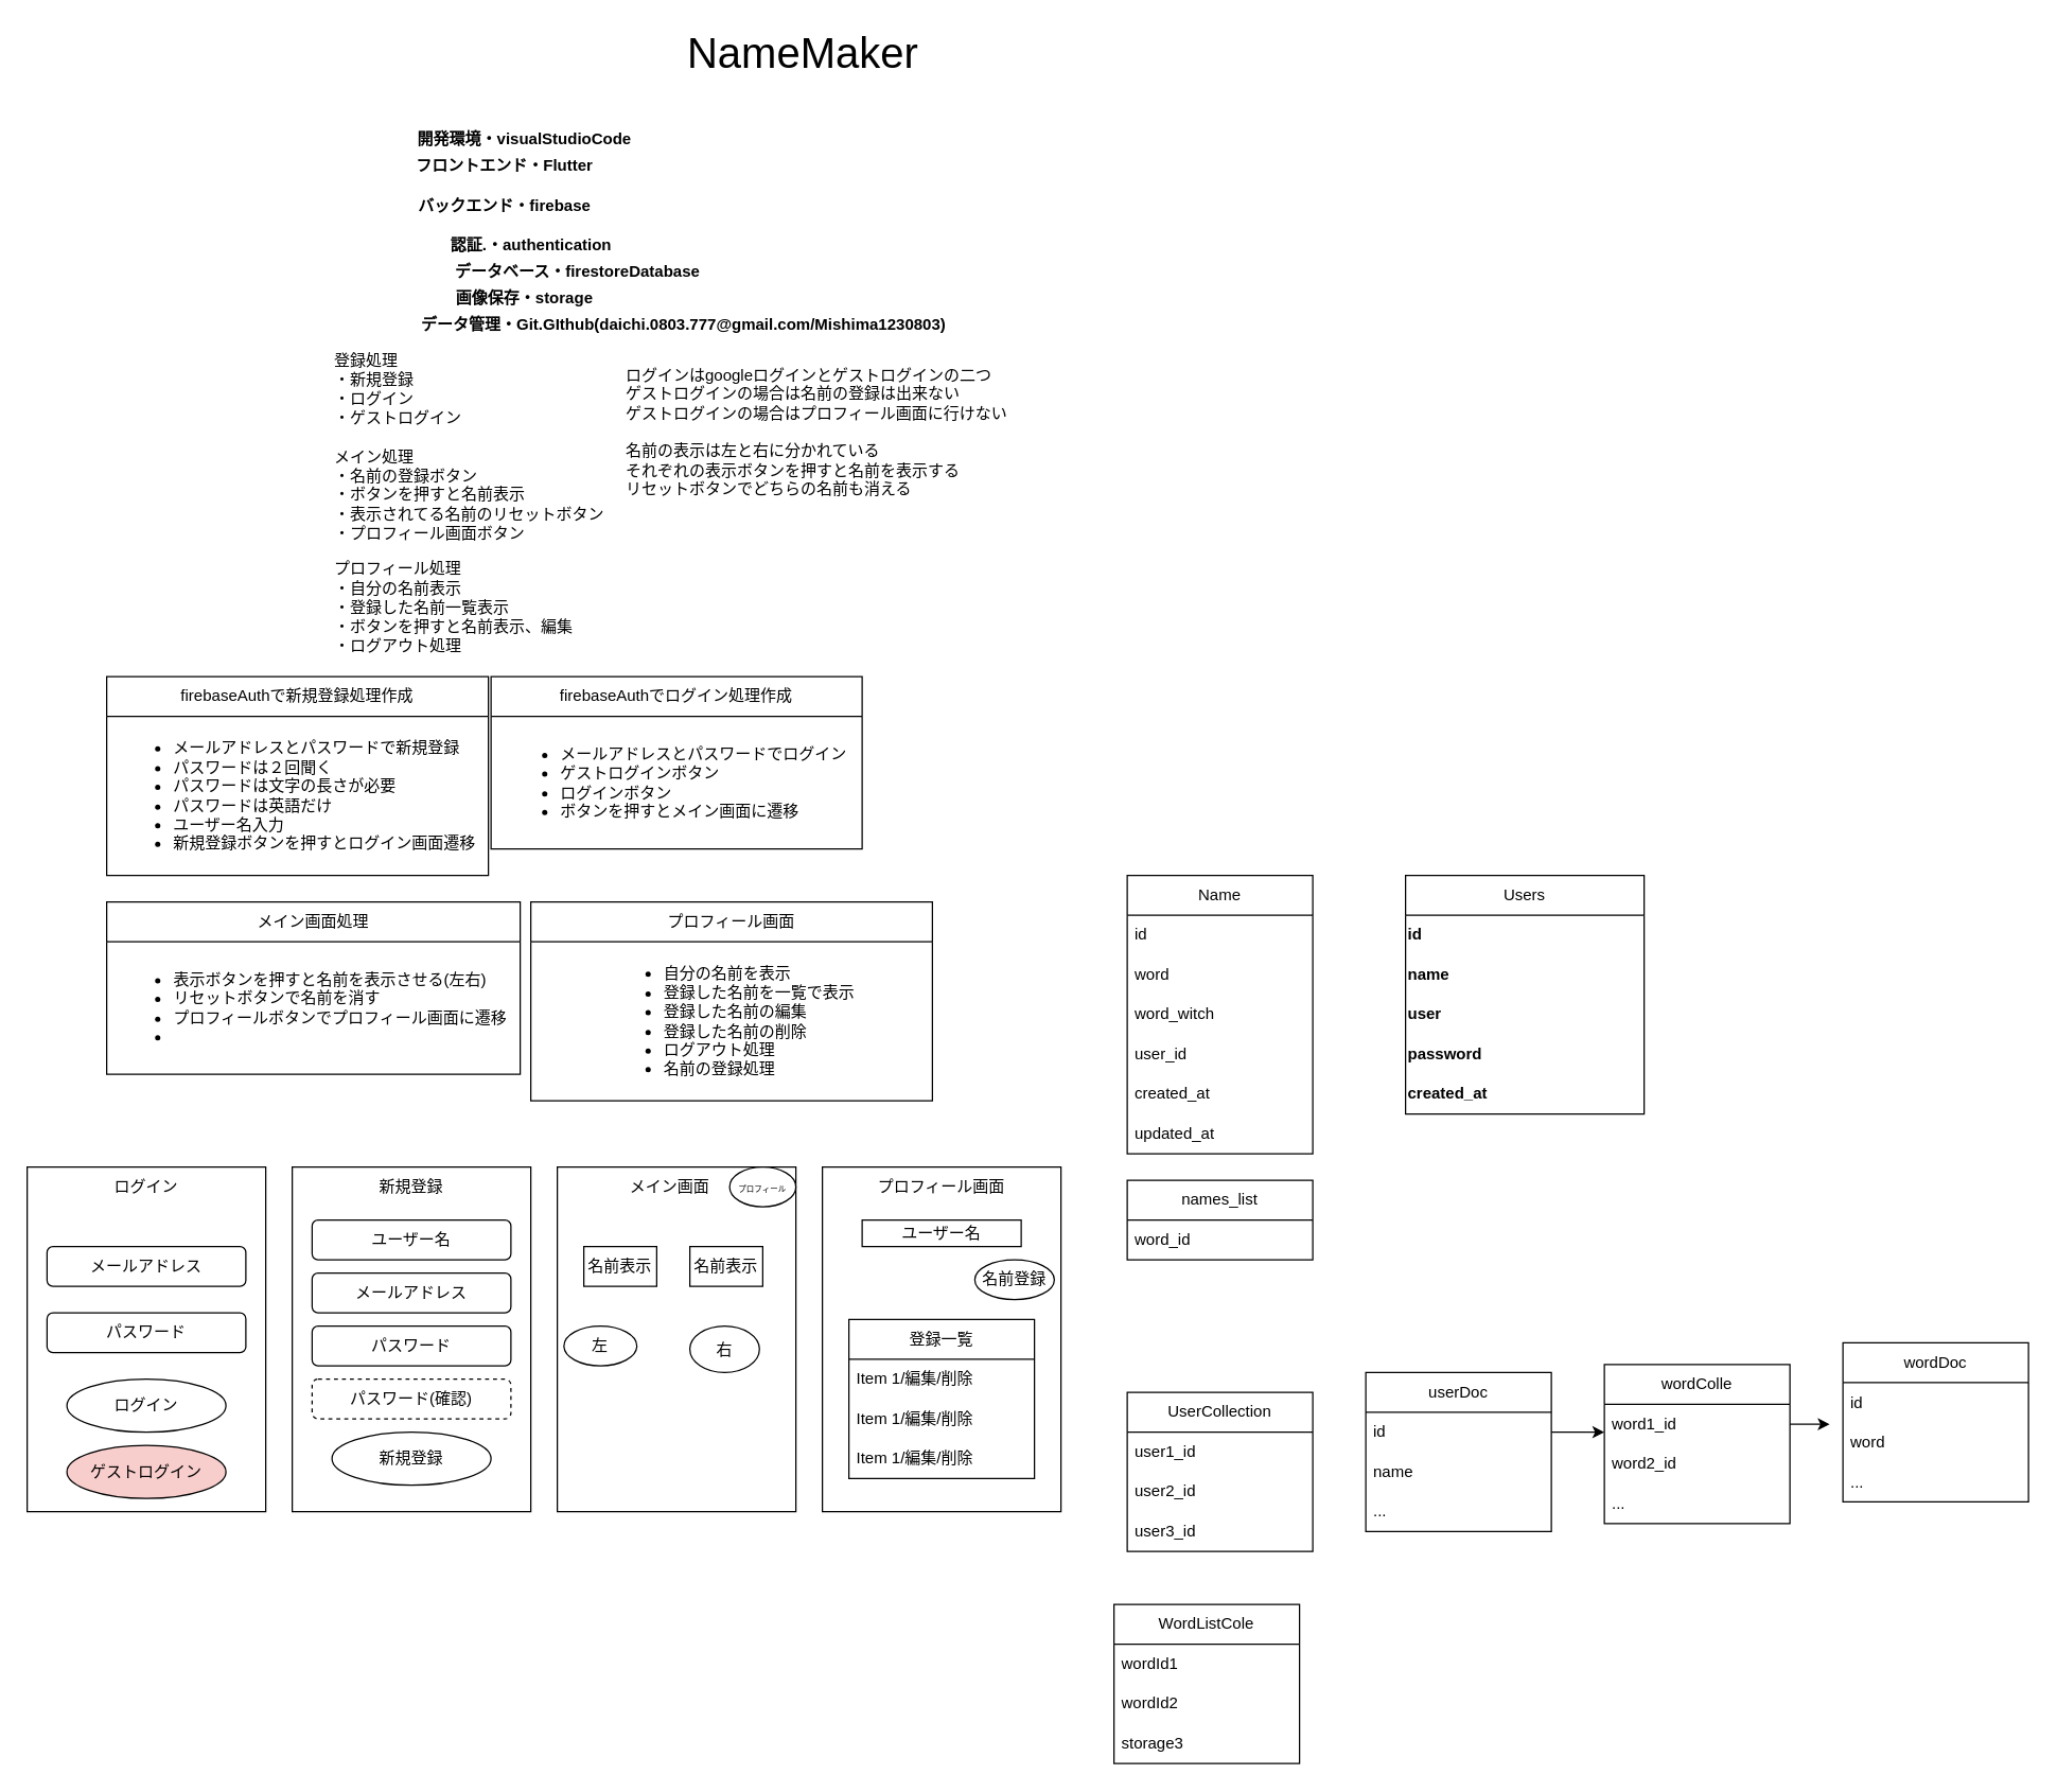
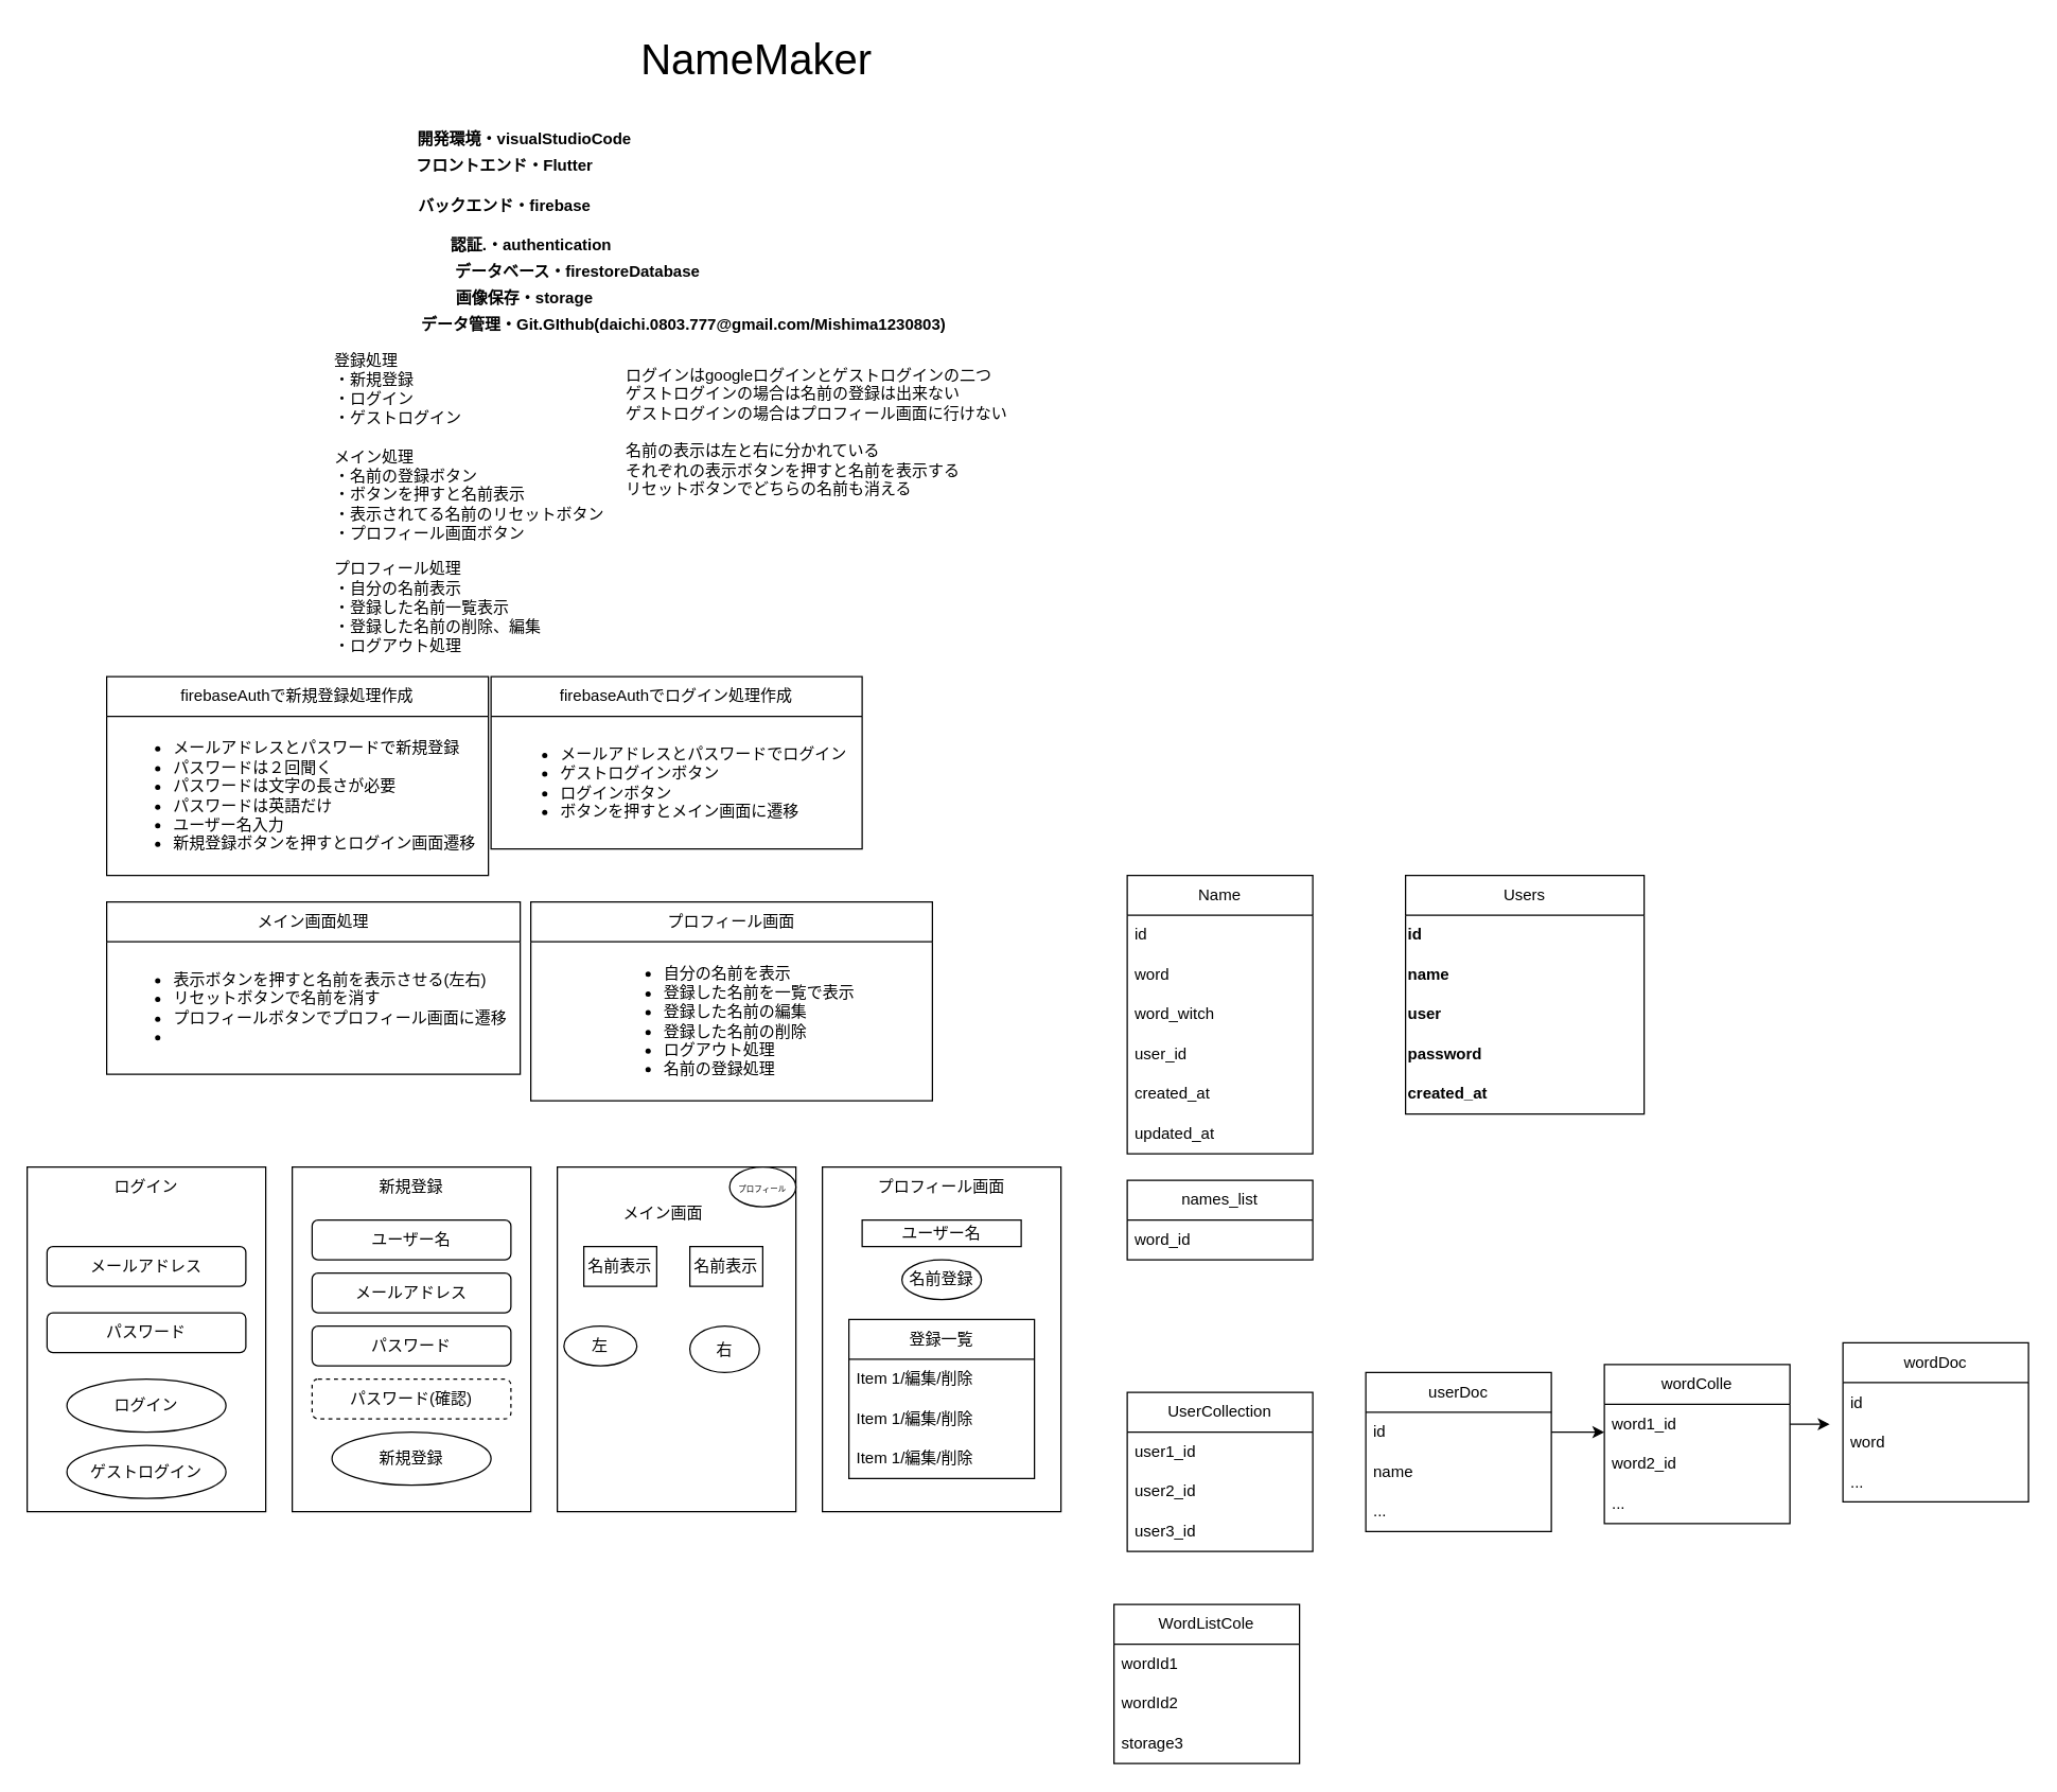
- <mxCell id="2" value="&lt;font style=&quot;font-size: 32px;&quot;&gt;NameMaker&lt;/font&gt;" style="text;html=1;align=center;verticalAlign=middle;resizable=0;points=[];autosize=1;strokeColor=none;fillColor=none;strokeWidth=7;" parent="1" vertex="1"><mxGeometry x="505" y="15" width="200" height="50" as="geometry" /></mxCell>
+ <mxCell id="2" value="&lt;font style=&quot;font-size: 32px;&quot;&gt;NameMaker&lt;/font&gt;" style="text;html=1;align=center;verticalAlign=middle;resizable=0;points=[];autosize=1;strokeColor=none;fillColor=none;strokeWidth=7;" parent="1" vertex="1"><mxGeometry x="470" y="20" width="200" height="50" as="geometry" /></mxCell>
- <mxCell id="12" value="プロフィール処理&lt;div&gt;・自分の名前表示&lt;/div&gt;&lt;div&gt;・登録した名前一覧表示&lt;/div&gt;&lt;div&gt;・ボタンを押すと名前表示、編集&lt;/div&gt;&lt;div&gt;・ログアウト処理&lt;/div&gt;&lt;div&gt;&lt;br&gt;&lt;/div&gt;" style="text;html=1;align=left;verticalAlign=middle;resizable=0;points=[];autosize=1;strokeColor=none;fillColor=none;" parent="1" vertex="1"><mxGeometry x="250" y="415" width="180" height="100" as="geometry" /></mxCell>
+ <mxCell id="12" value="プロフィール処理&lt;div&gt;・自分の名前表示&lt;/div&gt;&lt;div&gt;・登録した名前一覧表示&lt;/div&gt;&lt;div&gt;・登録した名前の削除、編集&lt;/div&gt;&lt;div&gt;・ログアウト処理&lt;/div&gt;&lt;div&gt;&lt;br&gt;&lt;/div&gt;" style="text;html=1;align=left;verticalAlign=middle;resizable=0;points=[];autosize=1;strokeColor=none;fillColor=none;" parent="1" vertex="1"><mxGeometry x="250" y="415" width="180" height="100" as="geometry" /></mxCell>
- <mxCell id="36" value="メイン画面" style="text;html=1;align=center;verticalAlign=middle;whiteSpace=wrap;rounded=0;" parent="1" vertex="1"><mxGeometry x="470" y="880" width="70" height="30" as="geometry" /></mxCell>
+ <mxCell id="36" value="メイン画面" style="text;html=1;align=center;verticalAlign=middle;whiteSpace=wrap;rounded=0;" parent="1" vertex="1"><mxGeometry x="465" y="900" width="70" height="30" as="geometry" /></mxCell>
- <mxCell id="49" value="名前登録" style="ellipse;whiteSpace=wrap;html=1;" parent="1" vertex="1"><mxGeometry x="735" y="950" width="60" height="30" as="geometry" /></mxCell>
+ <mxCell id="49" value="名前登録" style="ellipse;whiteSpace=wrap;html=1;" parent="1" vertex="1"><mxGeometry x="680" y="950" width="60" height="30" as="geometry" /></mxCell>
- <mxCell id="32" value="ゲストログイン" style="ellipse;whiteSpace=wrap;html=1;fillColor=#f8cecc;" parent="1" vertex="1"><mxGeometry x="50" y="1090" width="120" height="40" as="geometry" /></mxCell>
+ <mxCell id="32" value="ゲストログイン" style="ellipse;whiteSpace=wrap;html=1;" parent="1" vertex="1"><mxGeometry x="50" y="1090" width="120" height="40" as="geometry" /></mxCell>
